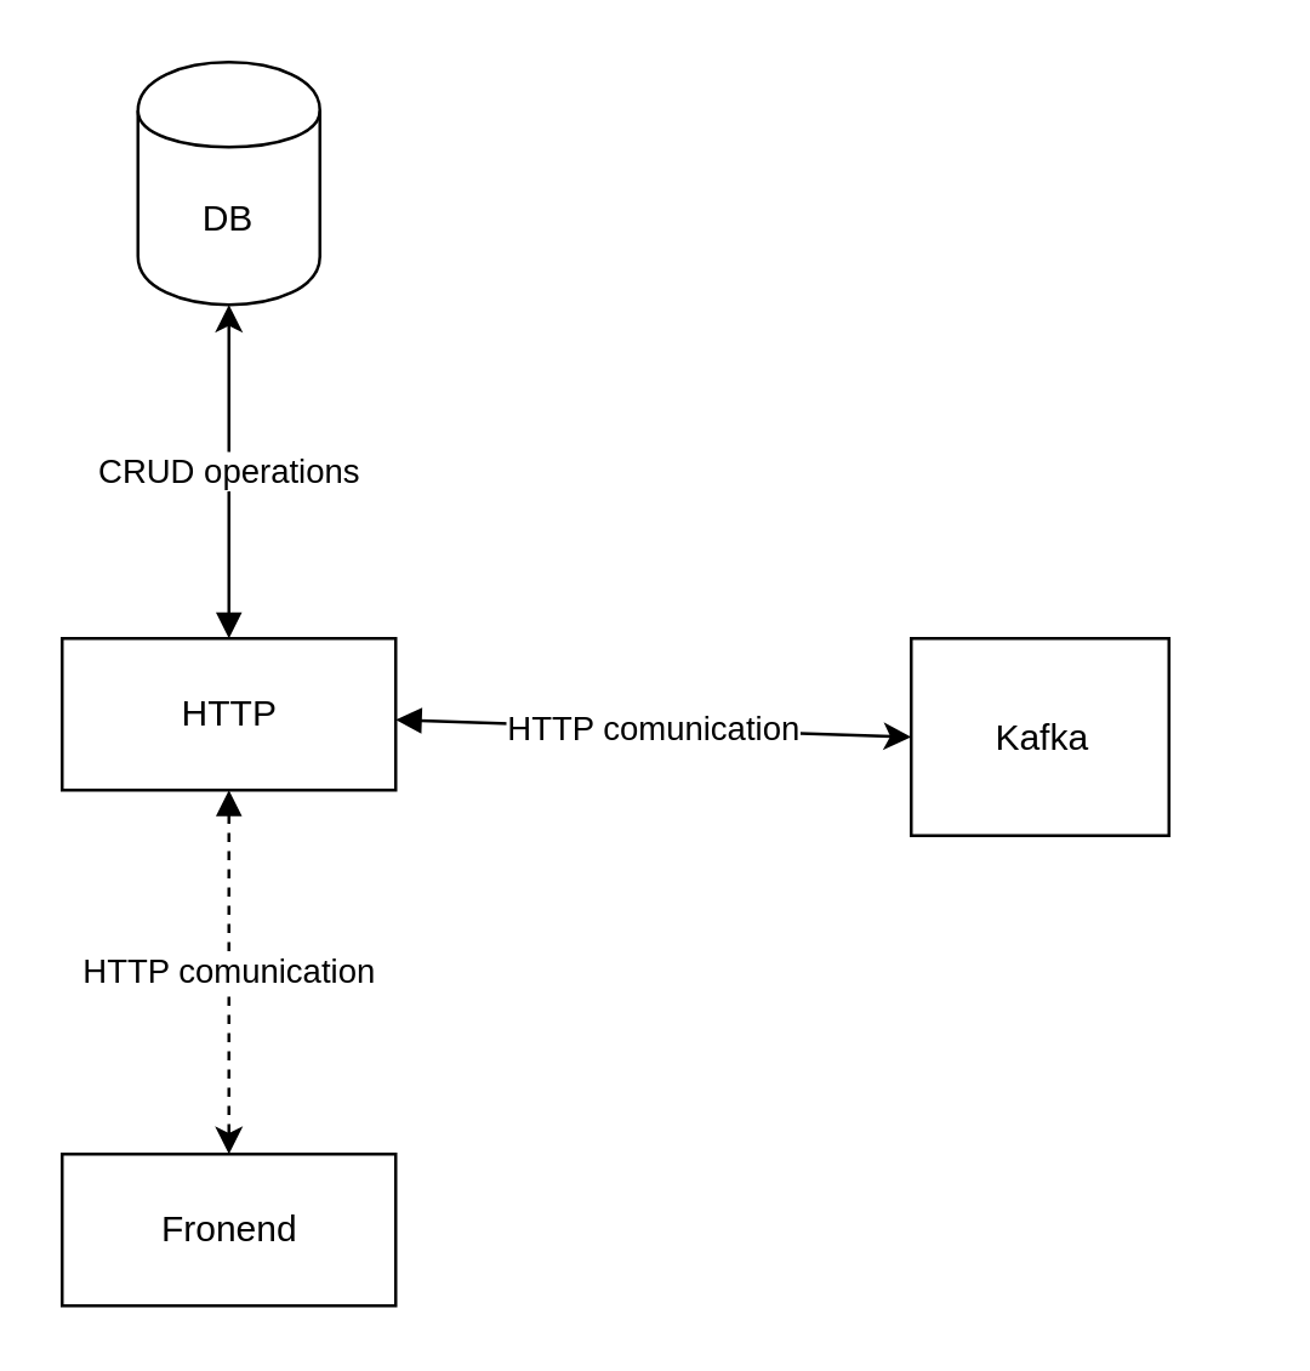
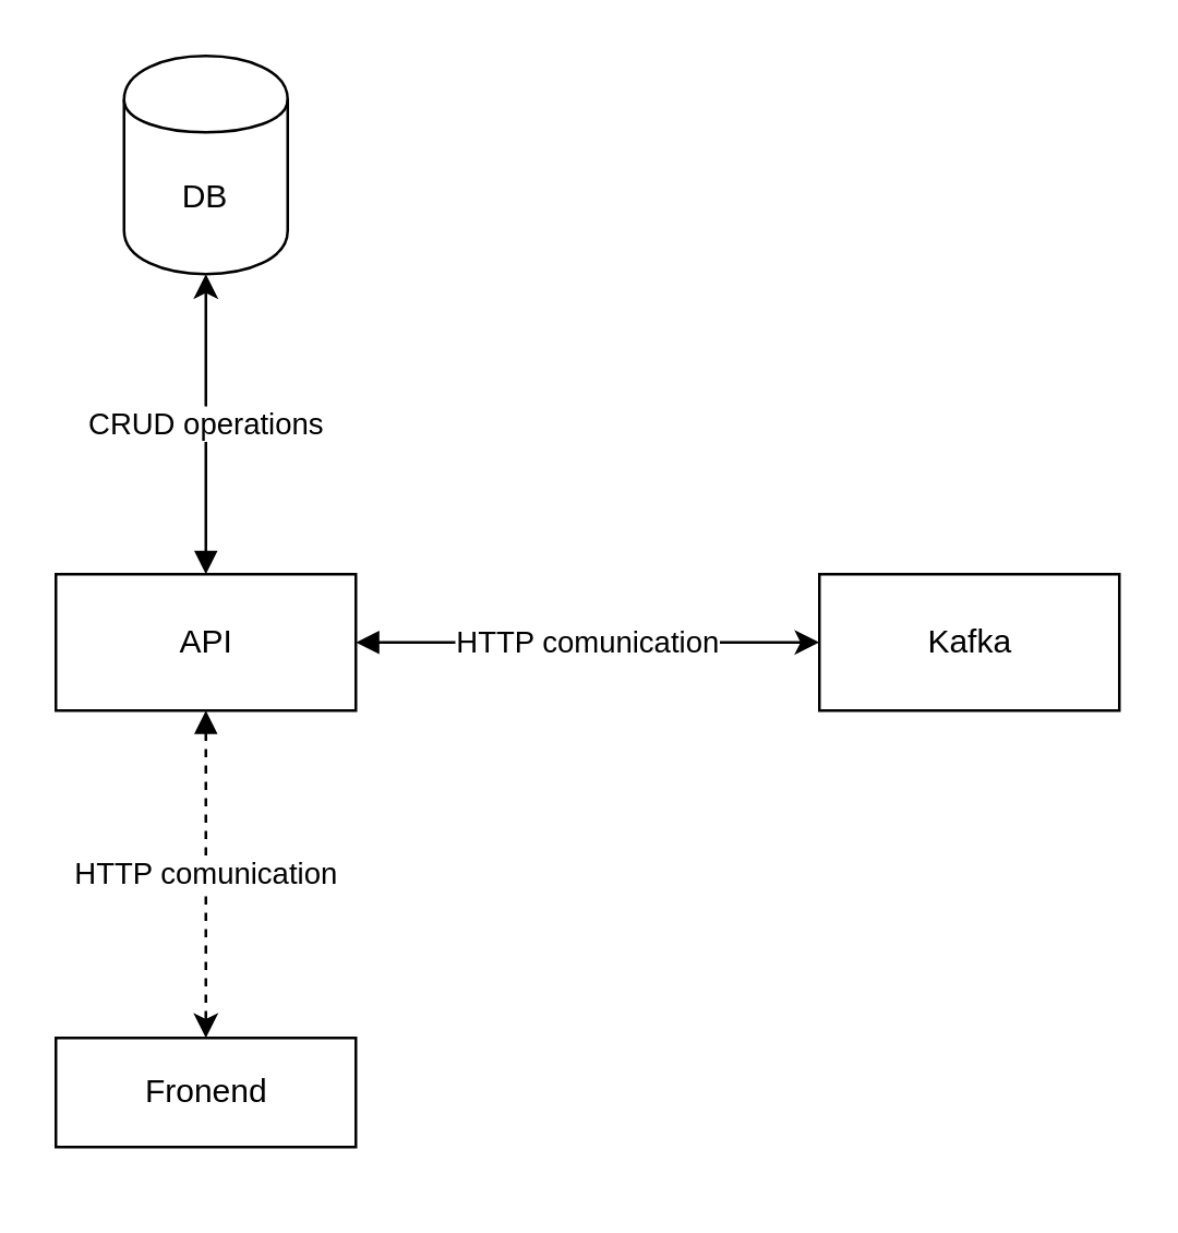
- <mxCell id="6" value="HTTP" style="html=1;" vertex="1" parent="1"><mxGeometry x="20" y="210" width="110" height="50" as="geometry" /></mxCell>
+ <mxCell id="6" value="API" style="html=1;" vertex="1" parent="1"><mxGeometry x="20" y="210" width="110" height="50" as="geometry" /></mxCell>
- <mxCell id="7" value="Kafka" style="html=1;" vertex="1" parent="1"><mxGeometry x="300" y="210" width="85" height="65" as="geometry" /></mxCell>
+ <mxCell id="7" value="Kafka" style="html=1;" vertex="1" parent="1"><mxGeometry x="300" y="210" width="110" height="50" as="geometry" /></mxCell>
- <mxCell id="2" value="Fronend" style="html=1;" vertex="1" parent="1"><mxGeometry x="20" y="380" width="110" height="50" as="geometry" /></mxCell>
+ <mxCell id="2" value="Fronend" style="html=1;" vertex="1" parent="1"><mxGeometry x="20" y="380" width="110" height="40" as="geometry" /></mxCell>
